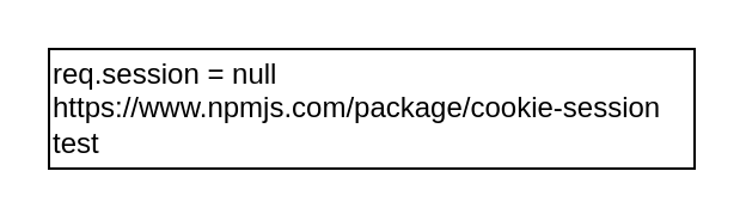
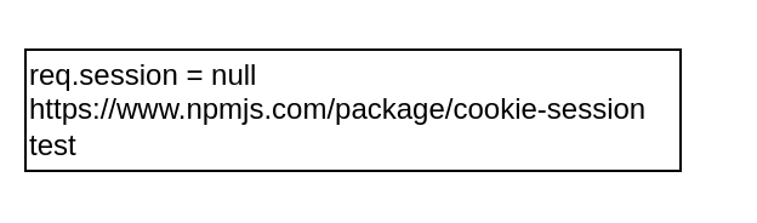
- <mxCell id="2" value="req.session = null&lt;br&gt;https://www.npmjs.com/package/cookie-session&lt;br&gt;test" style="text;html=1;align=left;verticalAlign=middle;resizable=0;points=[];autosize=1;strokeColor=#000000;labelBorderColor=none;" parent="1" vertex="1"><mxGeometry x="20" y="20" width="270" height="50" as="geometry" /></mxCell>
+ <mxCell id="2" value="req.session = null&lt;br&gt;https://www.npmjs.com/package/cookie-session&lt;br&gt;test" style="text;html=1;align=left;verticalAlign=middle;resizable=0;points=[];autosize=1;strokeColor=#000000;labelBorderColor=none;" parent="1" vertex="1"><mxGeometry x="10" y="20" width="270" height="50" as="geometry" /></mxCell>
